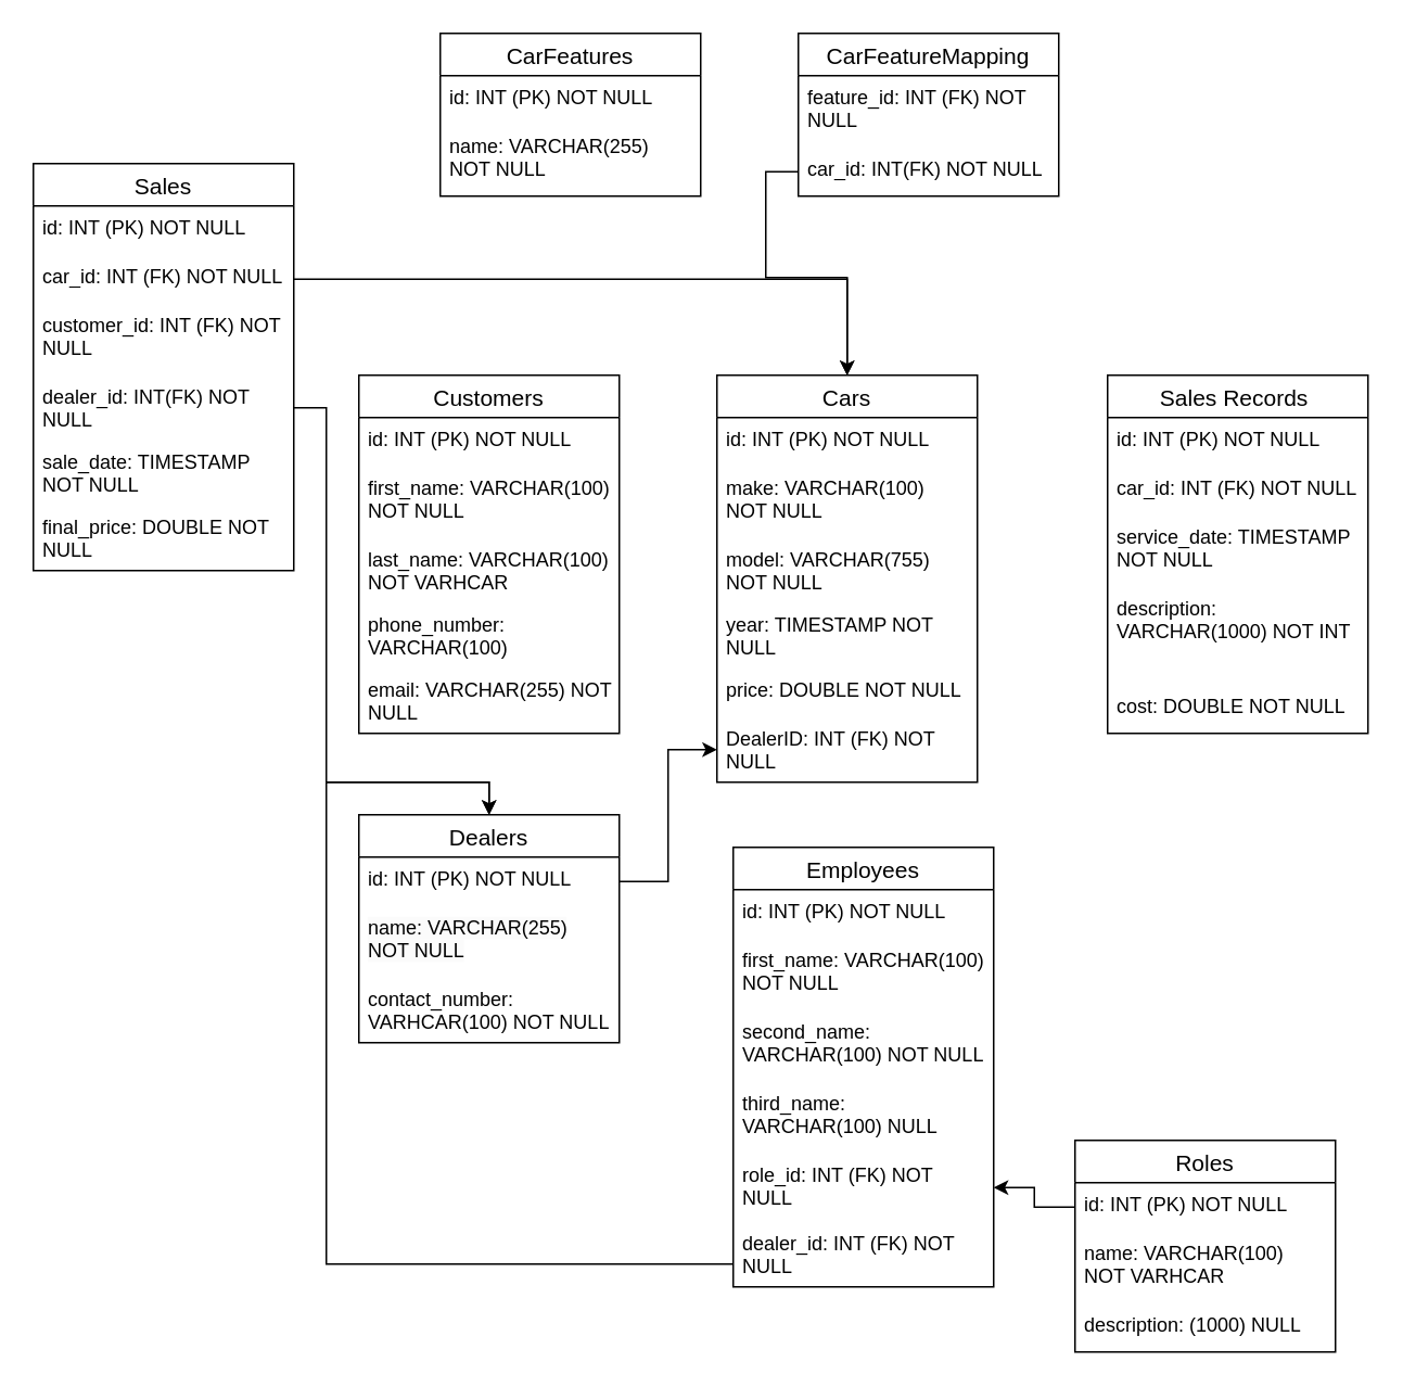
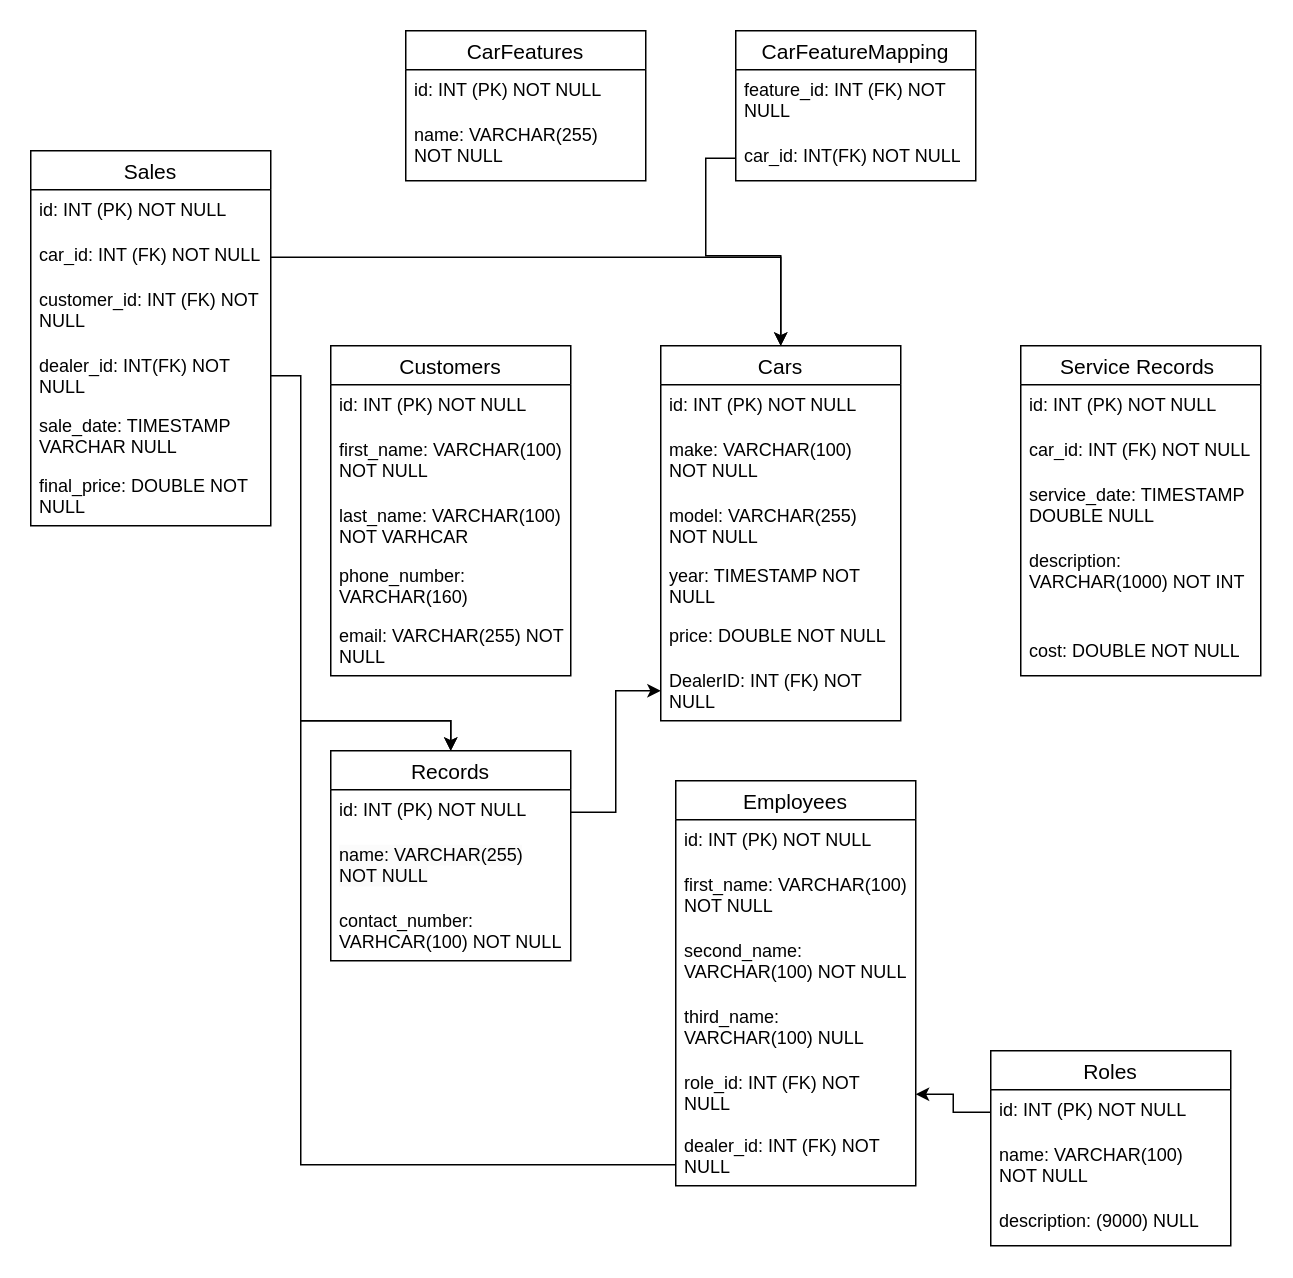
- <mxCell id="27" value="Sales Records " style="swimlane;fontStyle=0;childLayout=stackLayout;horizontal=1;startSize=26;horizontalStack=0;resizeParent=1;resizeParentMax=0;resizeLast=0;collapsible=1;marginBottom=0;align=center;fontSize=14;" vertex="1" parent="1"><mxGeometry x="680" y="230" width="160" height="220" as="geometry" /></mxCell>
+ <mxCell id="27" value="Service Records " style="swimlane;fontStyle=0;childLayout=stackLayout;horizontal=1;startSize=26;horizontalStack=0;resizeParent=1;resizeParentMax=0;resizeLast=0;collapsible=1;marginBottom=0;align=center;fontSize=14;" vertex="1" parent="1"><mxGeometry x="680" y="230" width="160" height="220" as="geometry" /></mxCell>
- <mxCell id="25" value="sale_date: TIMESTAMP NOT NULL" style="text;strokeColor=none;fillColor=none;spacingLeft=4;spacingRight=4;overflow=hidden;rotatable=0;points=[[0,0.5],[1,0.5]];portConstraint=eastwest;fontSize=12;whiteSpace=wrap;html=1;" vertex="1" parent="20"><mxGeometry y="170" width="160" height="40" as="geometry" /></mxCell>
+ <mxCell id="25" value="sale_date: TIMESTAMP VARCHAR NULL" style="text;strokeColor=none;fillColor=none;spacingLeft=4;spacingRight=4;overflow=hidden;rotatable=0;points=[[0,0.5],[1,0.5]];portConstraint=eastwest;fontSize=12;whiteSpace=wrap;html=1;" vertex="1" parent="20"><mxGeometry y="170" width="160" height="40" as="geometry" /></mxCell>
- <mxCell id="30" value="service_date: TIMESTAMP NOT NULL" style="text;strokeColor=none;fillColor=none;spacingLeft=4;spacingRight=4;overflow=hidden;rotatable=0;points=[[0,0.5],[1,0.5]];portConstraint=eastwest;fontSize=12;whiteSpace=wrap;html=1;" vertex="1" parent="27"><mxGeometry y="86" width="160" height="44" as="geometry" /></mxCell>
+ <mxCell id="30" value="service_date: TIMESTAMP DOUBLE NULL" style="text;strokeColor=none;fillColor=none;spacingLeft=4;spacingRight=4;overflow=hidden;rotatable=0;points=[[0,0.5],[1,0.5]];portConstraint=eastwest;fontSize=12;whiteSpace=wrap;html=1;" vertex="1" parent="27"><mxGeometry y="86" width="160" height="44" as="geometry" /></mxCell>
- <mxCell id="9" value="model: VARCHAR(755) NOT NULL" style="text;strokeColor=none;fillColor=none;spacingLeft=4;spacingRight=4;overflow=hidden;rotatable=0;points=[[0,0.5],[1,0.5]];portConstraint=eastwest;fontSize=12;whiteSpace=wrap;html=1;" vertex="1" parent="6"><mxGeometry y="100" width="160" height="40" as="geometry" /></mxCell>
+ <mxCell id="9" value="model: VARCHAR(255) NOT NULL" style="text;strokeColor=none;fillColor=none;spacingLeft=4;spacingRight=4;overflow=hidden;rotatable=0;points=[[0,0.5],[1,0.5]];portConstraint=eastwest;fontSize=12;whiteSpace=wrap;html=1;" vertex="1" parent="6"><mxGeometry y="100" width="160" height="40" as="geometry" /></mxCell>
- <mxCell id="18" value="phone_number: VARCHAR(100)" style="text;strokeColor=none;fillColor=none;spacingLeft=4;spacingRight=4;overflow=hidden;rotatable=0;points=[[0,0.5],[1,0.5]];portConstraint=eastwest;fontSize=12;whiteSpace=wrap;html=1;" vertex="1" parent="14"><mxGeometry y="140" width="160" height="40" as="geometry" /></mxCell>
+ <mxCell id="18" value="phone_number: VARCHAR(160)" style="text;strokeColor=none;fillColor=none;spacingLeft=4;spacingRight=4;overflow=hidden;rotatable=0;points=[[0,0.5],[1,0.5]];portConstraint=eastwest;fontSize=12;whiteSpace=wrap;html=1;" vertex="1" parent="14"><mxGeometry y="140" width="160" height="40" as="geometry" /></mxCell>
- <mxCell id="2" value="Dealers" style="swimlane;fontStyle=0;childLayout=stackLayout;horizontal=1;startSize=26;horizontalStack=0;resizeParent=1;resizeParentMax=0;resizeLast=0;collapsible=1;marginBottom=0;align=center;fontSize=14;" vertex="1" parent="1"><mxGeometry x="220" y="500" width="160" height="140" as="geometry" /></mxCell>
+ <mxCell id="2" value="Records" style="swimlane;fontStyle=0;childLayout=stackLayout;horizontal=1;startSize=26;horizontalStack=0;resizeParent=1;resizeParentMax=0;resizeLast=0;collapsible=1;marginBottom=0;align=center;fontSize=14;" vertex="1" parent="1"><mxGeometry x="220" y="500" width="160" height="140" as="geometry" /></mxCell>
- <mxCell id="44" value="name: VARCHAR(100) NOT VARHCAR" style="text;strokeColor=none;fillColor=none;spacingLeft=4;spacingRight=4;overflow=hidden;rotatable=0;points=[[0,0.5],[1,0.5]];portConstraint=eastwest;fontSize=12;whiteSpace=wrap;html=1;" vertex="1" parent="42"><mxGeometry y="56" width="160" height="44" as="geometry" /></mxCell>
+ <mxCell id="44" value="name: VARCHAR(100) NOT NULL" style="text;strokeColor=none;fillColor=none;spacingLeft=4;spacingRight=4;overflow=hidden;rotatable=0;points=[[0,0.5],[1,0.5]];portConstraint=eastwest;fontSize=12;whiteSpace=wrap;html=1;" vertex="1" parent="42"><mxGeometry y="56" width="160" height="44" as="geometry" /></mxCell>
- <mxCell id="45" value="description: (1000) NULL" style="text;strokeColor=none;fillColor=none;spacingLeft=4;spacingRight=4;overflow=hidden;rotatable=0;points=[[0,0.5],[1,0.5]];portConstraint=eastwest;fontSize=12;whiteSpace=wrap;html=1;" vertex="1" parent="42"><mxGeometry y="100" width="160" height="30" as="geometry" /></mxCell>
+ <mxCell id="45" value="description: (9000) NULL" style="text;strokeColor=none;fillColor=none;spacingLeft=4;spacingRight=4;overflow=hidden;rotatable=0;points=[[0,0.5],[1,0.5]];portConstraint=eastwest;fontSize=12;whiteSpace=wrap;html=1;" vertex="1" parent="42"><mxGeometry y="100" width="160" height="30" as="geometry" /></mxCell>
